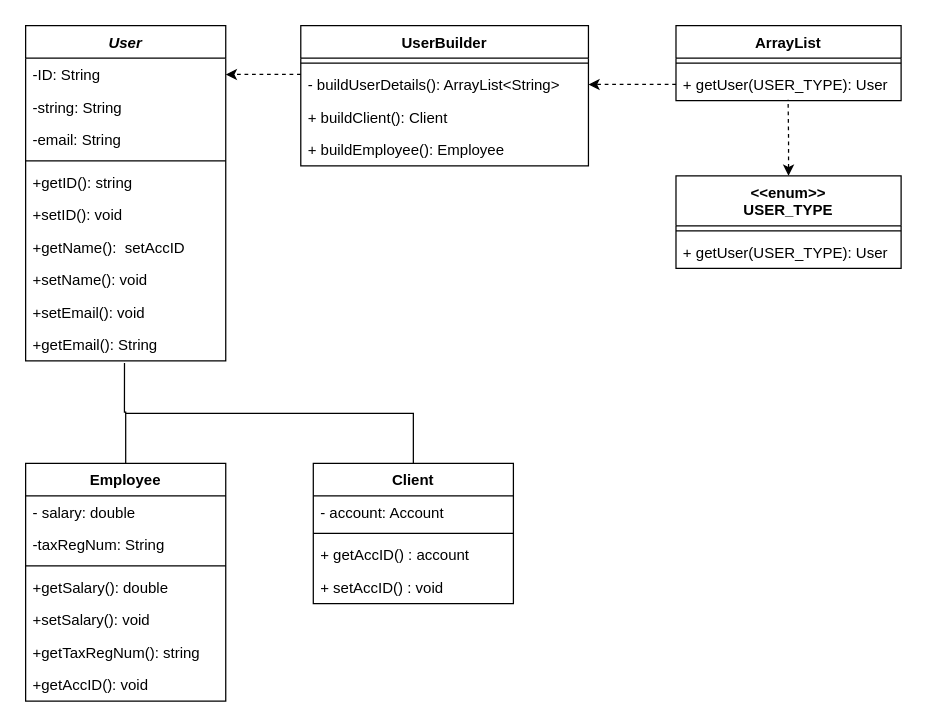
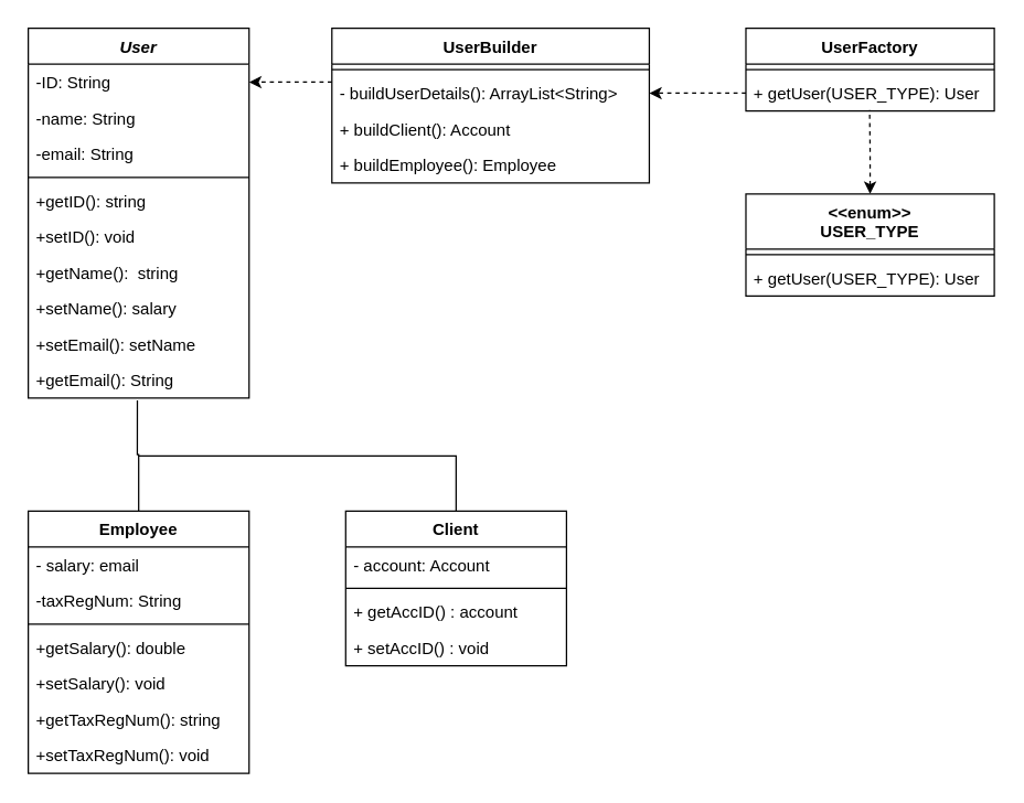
- <mxCell id="13" value="ArrayList" style="swimlane;fontStyle=1;align=center;verticalAlign=top;childLayout=stackLayout;horizontal=1;startSize=26;horizontalStack=0;resizeParent=1;resizeParentMax=0;resizeLast=0;collapsible=1;marginBottom=0;" vertex="1" parent="1"><mxGeometry x="540" y="20" width="180" height="60" as="geometry" /></mxCell>
+ <mxCell id="13" value="UserFactory" style="swimlane;fontStyle=1;align=center;verticalAlign=top;childLayout=stackLayout;horizontal=1;startSize=26;horizontalStack=0;resizeParent=1;resizeParentMax=0;resizeLast=0;collapsible=1;marginBottom=0;" vertex="1" parent="1"><mxGeometry x="540" y="20" width="180" height="60" as="geometry" /></mxCell>
- <mxCell id="4" value="-string: String" style="text;strokeColor=none;fillColor=none;align=left;verticalAlign=top;spacingLeft=4;spacingRight=4;overflow=hidden;rotatable=0;points=[[0,0.5],[1,0.5]];portConstraint=eastwest;" vertex="1" parent="2"><mxGeometry y="52" width="160" height="26" as="geometry" /></mxCell>
+ <mxCell id="4" value="-name: String" style="text;strokeColor=none;fillColor=none;align=left;verticalAlign=top;spacingLeft=4;spacingRight=4;overflow=hidden;rotatable=0;points=[[0,0.5],[1,0.5]];portConstraint=eastwest;" vertex="1" parent="2"><mxGeometry y="52" width="160" height="26" as="geometry" /></mxCell>
- <mxCell id="34" value="+ buildClient(): Client" style="text;strokeColor=none;fillColor=none;align=left;verticalAlign=top;spacingLeft=4;spacingRight=4;overflow=hidden;rotatable=0;points=[[0,0.5],[1,0.5]];portConstraint=eastwest;" vertex="1" parent="31"><mxGeometry y="60" width="230" height="26" as="geometry" /></mxCell>
+ <mxCell id="34" value="+ buildClient(): Account" style="text;strokeColor=none;fillColor=none;align=left;verticalAlign=top;spacingLeft=4;spacingRight=4;overflow=hidden;rotatable=0;points=[[0,0.5],[1,0.5]];portConstraint=eastwest;" vertex="1" parent="31"><mxGeometry y="60" width="230" height="26" as="geometry" /></mxCell>
- <mxCell id="9" value="+getName():  setAccID" style="text;strokeColor=none;fillColor=none;align=left;verticalAlign=top;spacingLeft=4;spacingRight=4;overflow=hidden;rotatable=0;points=[[0,0.5],[1,0.5]];portConstraint=eastwest;" vertex="1" parent="2"><mxGeometry y="164" width="160" height="26" as="geometry" /></mxCell>
+ <mxCell id="9" value="+getName():  string" style="text;strokeColor=none;fillColor=none;align=left;verticalAlign=top;spacingLeft=4;spacingRight=4;overflow=hidden;rotatable=0;points=[[0,0.5],[1,0.5]];portConstraint=eastwest;" vertex="1" parent="2"><mxGeometry y="164" width="160" height="26" as="geometry" /></mxCell>
- <mxCell id="10" value="+setName(): void" style="text;strokeColor=none;fillColor=none;align=left;verticalAlign=top;spacingLeft=4;spacingRight=4;overflow=hidden;rotatable=0;points=[[0,0.5],[1,0.5]];portConstraint=eastwest;" vertex="1" parent="2"><mxGeometry y="190" width="160" height="26" as="geometry" /></mxCell>
+ <mxCell id="10" value="+setName(): salary" style="text;strokeColor=none;fillColor=none;align=left;verticalAlign=top;spacingLeft=4;spacingRight=4;overflow=hidden;rotatable=0;points=[[0,0.5],[1,0.5]];portConstraint=eastwest;" vertex="1" parent="2"><mxGeometry y="190" width="160" height="26" as="geometry" /></mxCell>
- <mxCell id="11" value="+setEmail(): void" style="text;strokeColor=none;fillColor=none;align=left;verticalAlign=top;spacingLeft=4;spacingRight=4;overflow=hidden;rotatable=0;points=[[0,0.5],[1,0.5]];portConstraint=eastwest;" vertex="1" parent="2"><mxGeometry y="216" width="160" height="26" as="geometry" /></mxCell>
+ <mxCell id="11" value="+setEmail(): setName" style="text;strokeColor=none;fillColor=none;align=left;verticalAlign=top;spacingLeft=4;spacingRight=4;overflow=hidden;rotatable=0;points=[[0,0.5],[1,0.5]];portConstraint=eastwest;" vertex="1" parent="2"><mxGeometry y="216" width="160" height="26" as="geometry" /></mxCell>
- <mxCell id="24" value="- salary: double" style="text;strokeColor=none;fillColor=none;align=left;verticalAlign=top;spacingLeft=4;spacingRight=4;overflow=hidden;rotatable=0;points=[[0,0.5],[1,0.5]];portConstraint=eastwest;" vertex="1" parent="23"><mxGeometry y="26" width="160" height="26" as="geometry" /></mxCell>
+ <mxCell id="24" value="- salary: email" style="text;strokeColor=none;fillColor=none;align=left;verticalAlign=top;spacingLeft=4;spacingRight=4;overflow=hidden;rotatable=0;points=[[0,0.5],[1,0.5]];portConstraint=eastwest;" vertex="1" parent="23"><mxGeometry y="26" width="160" height="26" as="geometry" /></mxCell>
- <mxCell id="30" value="+getAccID(): void" style="text;strokeColor=none;fillColor=none;align=left;verticalAlign=top;spacingLeft=4;spacingRight=4;overflow=hidden;rotatable=0;points=[[0,0.5],[1,0.5]];portConstraint=eastwest;" vertex="1" parent="23"><mxGeometry y="164" width="160" height="26" as="geometry" /></mxCell>
+ <mxCell id="30" value="+setTaxRegNum(): void" style="text;strokeColor=none;fillColor=none;align=left;verticalAlign=top;spacingLeft=4;spacingRight=4;overflow=hidden;rotatable=0;points=[[0,0.5],[1,0.5]];portConstraint=eastwest;" vertex="1" parent="23"><mxGeometry y="164" width="160" height="26" as="geometry" /></mxCell>
